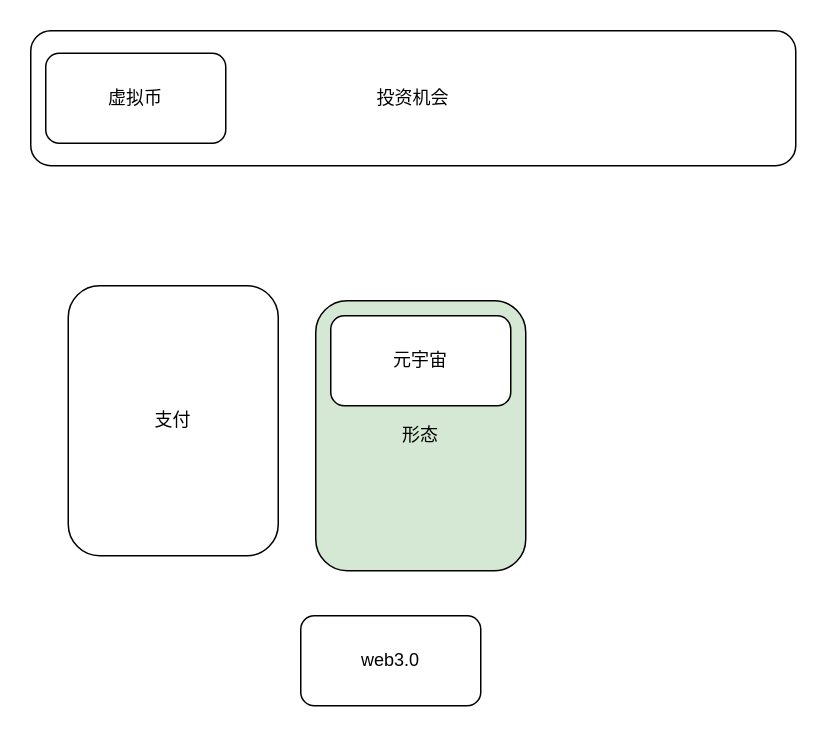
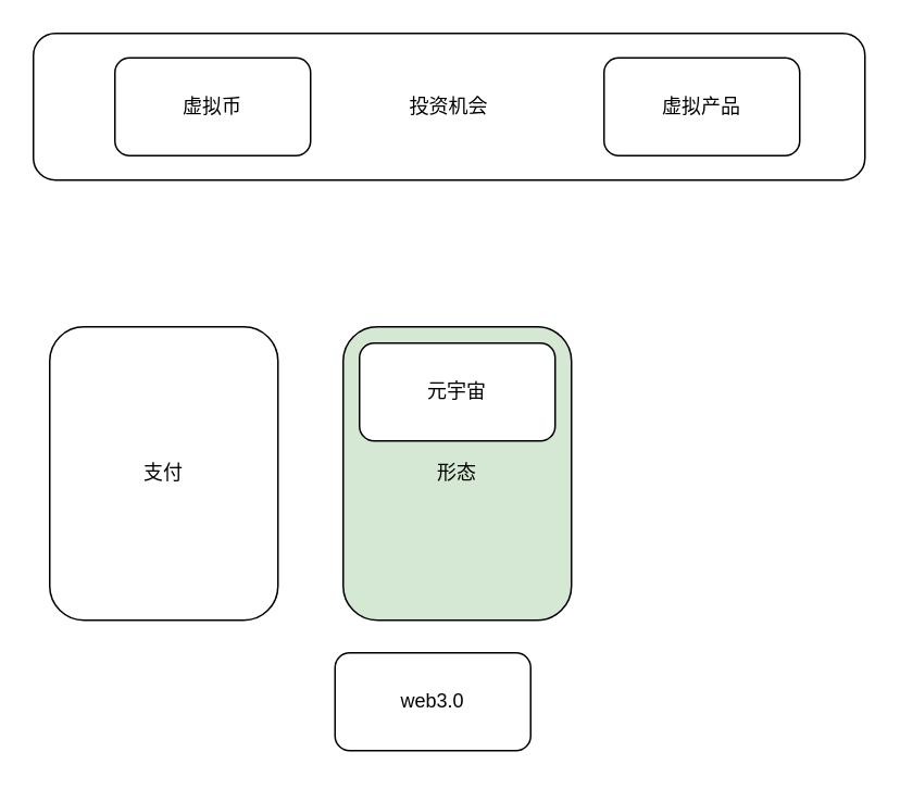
- <mxCell id="7" value="虚拟币" style="rounded=1;whiteSpace=wrap;html=1;" vertex="1" parent="1"><mxGeometry x="30" y="35" width="120" height="60" as="geometry" /></mxCell>
+ <mxCell id="7" value="虚拟币" style="rounded=1;whiteSpace=wrap;html=1;" vertex="1" parent="1"><mxGeometry x="70" y="35" width="120" height="60" as="geometry" /></mxCell>
+ <mxCell id="9" value="虚拟产品" style="rounded=1;whiteSpace=wrap;html=1;" vertex="1" parent="1"><mxGeometry x="370" y="35" width="120" height="60" as="geometry" /></mxCell>
- <mxCell id="2" value="支付" style="rounded=1;whiteSpace=wrap;html=1;" vertex="1" parent="1"><mxGeometry x="45" y="190" width="140" height="180" as="geometry" /></mxCell>
+ <mxCell id="2" value="支付" style="rounded=1;whiteSpace=wrap;html=1;" vertex="1" parent="1"><mxGeometry x="30" y="200" width="140" height="180" as="geometry" /></mxCell>
- <mxCell id="3" value="web3.0" style="rounded=1;whiteSpace=wrap;html=1;" vertex="1" parent="1"><mxGeometry x="200" y="410" width="120" height="60" as="geometry" /></mxCell>
+ <mxCell id="3" value="web3.0" style="rounded=1;whiteSpace=wrap;html=1;" vertex="1" parent="1"><mxGeometry x="205" y="400" width="120" height="60" as="geometry" /></mxCell>
